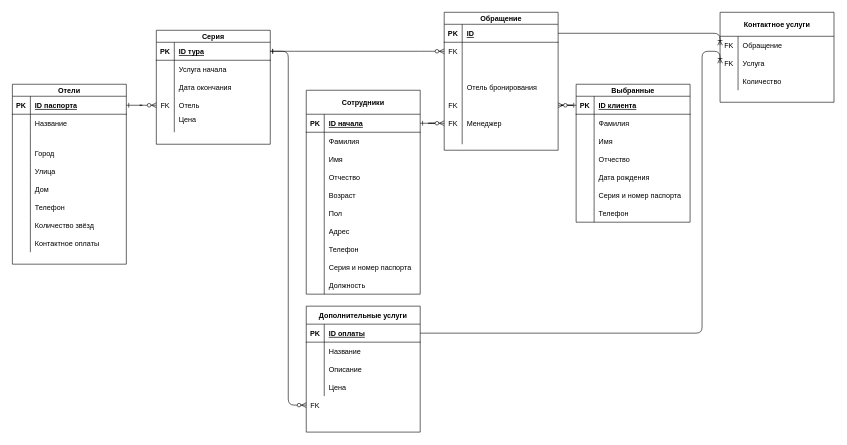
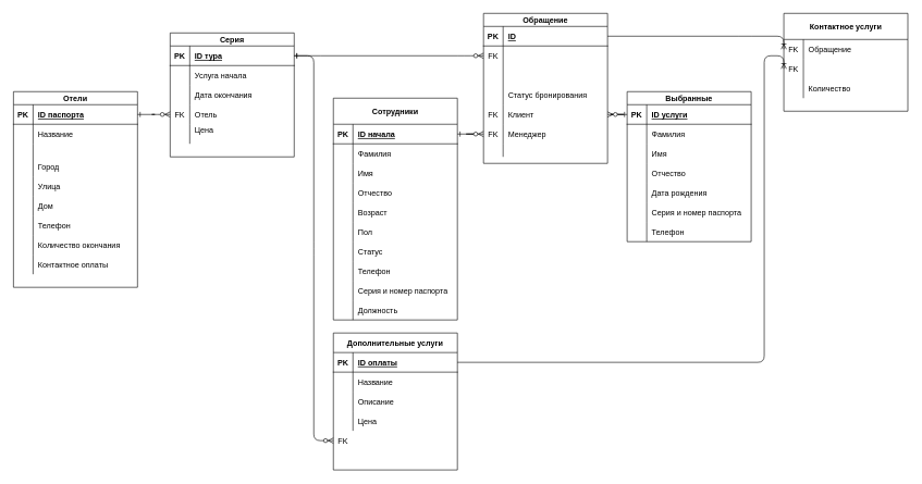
- <mxCell id="144" value="Услуга" style="shape=partialRectangle;overflow=hidden;connectable=0;fillColor=none;top=0;left=0;bottom=0;right=0;align=left;spacingLeft=6;" parent="142" vertex="1"><mxGeometry x="30" width="160" height="30" as="geometry"><mxRectangle width="160" height="30" as="alternateBounds" /></mxGeometry></mxCell>
- <mxCell id="125" value="Отель бронирования" style="shape=partialRectangle;overflow=hidden;connectable=0;fillColor=none;top=0;left=0;bottom=0;right=0;align=left;spacingLeft=6;" parent="123" vertex="1"><mxGeometry x="30" width="160" height="30" as="geometry"><mxRectangle width="160" height="30" as="alternateBounds" /></mxGeometry></mxCell>
+ <mxCell id="125" value="Статус бронирования" style="shape=partialRectangle;overflow=hidden;connectable=0;fillColor=none;top=0;left=0;bottom=0;right=0;align=left;spacingLeft=6;" parent="123" vertex="1"><mxGeometry x="30" width="160" height="30" as="geometry"><mxRectangle width="160" height="30" as="alternateBounds" /></mxGeometry></mxCell>
+ <mxCell id="128" value="Клиент" style="shape=partialRectangle;overflow=hidden;connectable=0;fillColor=none;top=0;left=0;bottom=0;right=0;align=left;spacingLeft=6;" parent="126" vertex="1"><mxGeometry x="30" width="160" height="30" as="geometry"><mxRectangle width="160" height="30" as="alternateBounds" /></mxGeometry></mxCell>
- <mxCell id="65" value="ID клиента" style="shape=partialRectangle;overflow=hidden;connectable=0;fillColor=none;top=0;left=0;bottom=0;right=0;align=left;spacingLeft=6;fontStyle=5;" parent="63" vertex="1"><mxGeometry x="30" width="160" height="30" as="geometry"><mxRectangle width="160" height="30" as="alternateBounds" /></mxGeometry></mxCell>
+ <mxCell id="65" value="ID услуги" style="shape=partialRectangle;overflow=hidden;connectable=0;fillColor=none;top=0;left=0;bottom=0;right=0;align=left;spacingLeft=6;fontStyle=5;" parent="63" vertex="1"><mxGeometry x="30" width="160" height="30" as="geometry"><mxRectangle width="160" height="30" as="alternateBounds" /></mxGeometry></mxCell>
- <mxCell id="58" value="Количество звёзд" style="shape=partialRectangle;overflow=hidden;connectable=0;fillColor=none;top=0;left=0;bottom=0;right=0;align=left;spacingLeft=6;" parent="56" vertex="1"><mxGeometry x="30" width="160" height="30" as="geometry"><mxRectangle width="160" height="30" as="alternateBounds" /></mxGeometry></mxCell>
+ <mxCell id="58" value="Количество окончания" style="shape=partialRectangle;overflow=hidden;connectable=0;fillColor=none;top=0;left=0;bottom=0;right=0;align=left;spacingLeft=6;" parent="56" vertex="1"><mxGeometry x="30" width="160" height="30" as="geometry"><mxRectangle width="160" height="30" as="alternateBounds" /></mxGeometry></mxCell>
- <mxCell id="25" value="Адрес" style="shape=partialRectangle;overflow=hidden;connectable=0;fillColor=none;top=0;left=0;bottom=0;right=0;align=left;spacingLeft=6;" parent="23" vertex="1"><mxGeometry x="30" width="160" height="30" as="geometry"><mxRectangle width="160" height="30" as="alternateBounds" /></mxGeometry></mxCell>
+ <mxCell id="25" value="Статус" style="shape=partialRectangle;overflow=hidden;connectable=0;fillColor=none;top=0;left=0;bottom=0;right=0;align=left;spacingLeft=6;" parent="23" vertex="1"><mxGeometry x="30" width="160" height="30" as="geometry"><mxRectangle width="160" height="30" as="alternateBounds" /></mxGeometry></mxCell>
